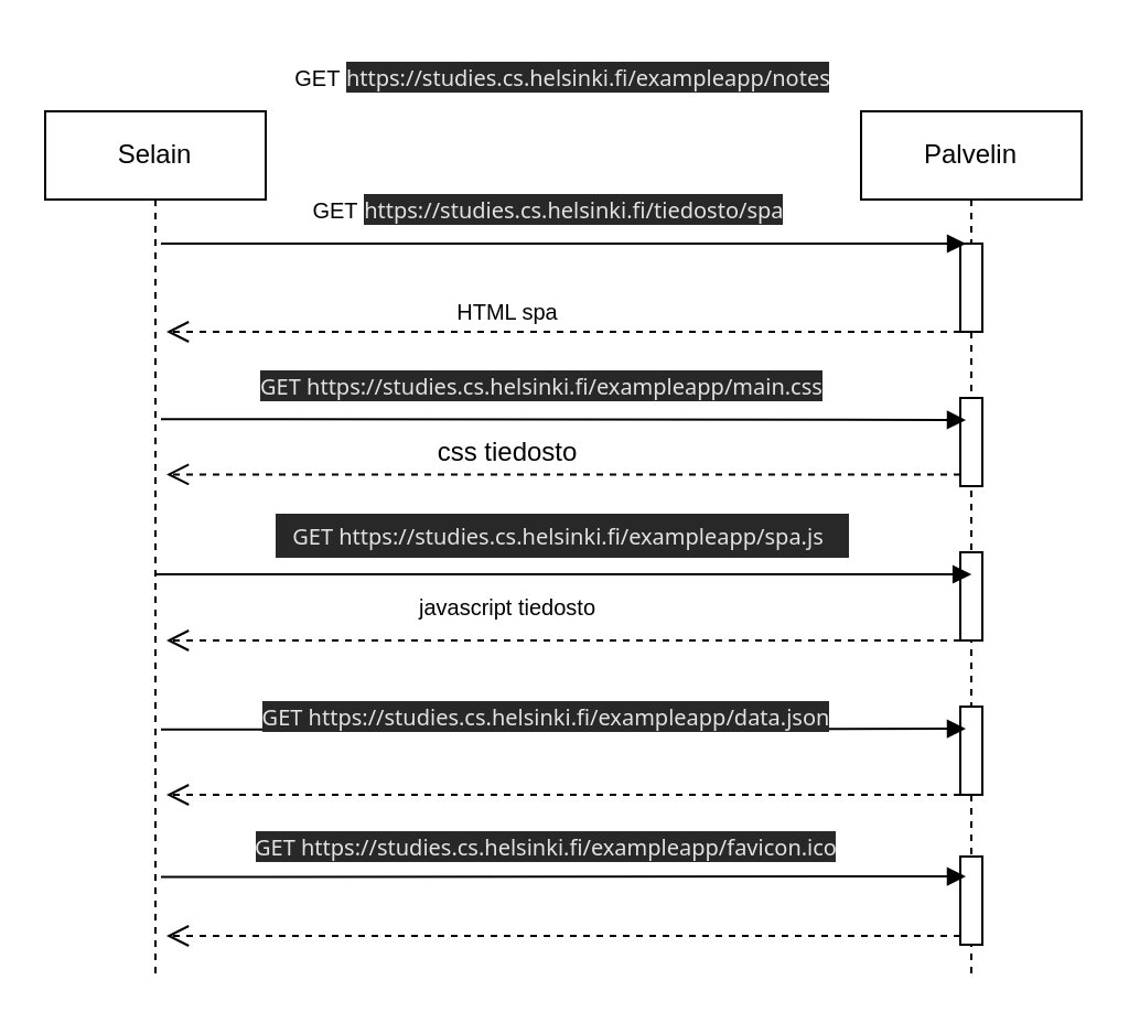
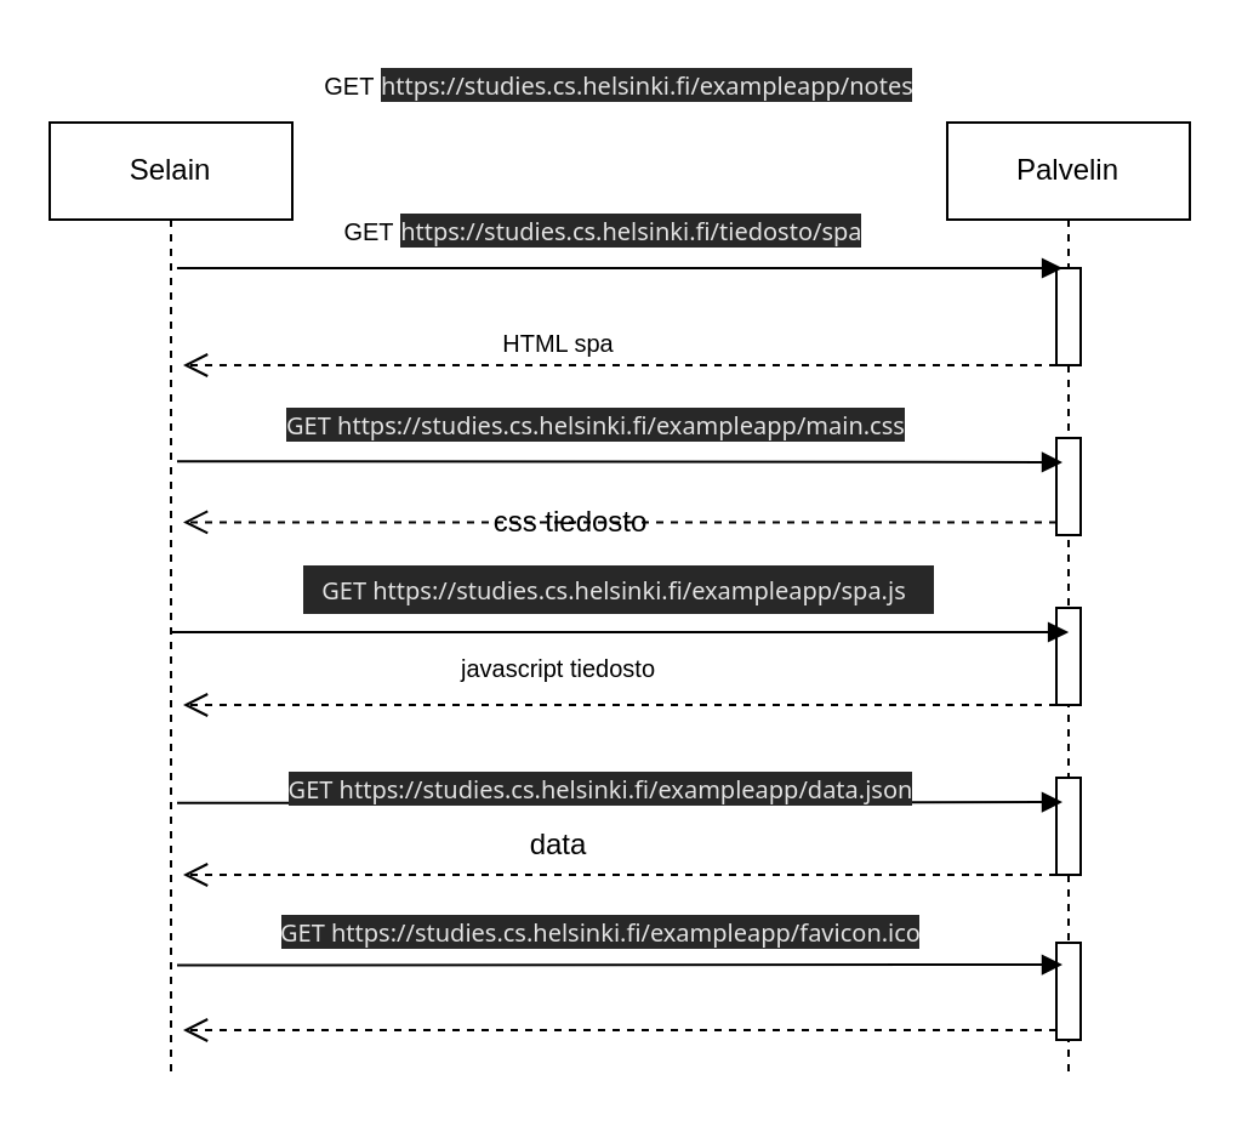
- <mxCell id="14" value="css tiedosto" style="text;html=1;align=center;verticalAlign=middle;whiteSpace=wrap;rounded=0;" vertex="1" parent="1"><mxGeometry x="180" y="190" width="100" height="30" as="geometry" /></mxCell>
+ <mxCell id="14" value="css tiedosto" style="text;html=1;align=center;verticalAlign=middle;whiteSpace=wrap;rounded=0;" vertex="1" parent="1"><mxGeometry x="185" y="200" width="100" height="30" as="geometry" /></mxCell>
+ <mxCell id="20" value="data" style="text;html=1;align=center;verticalAlign=middle;whiteSpace=wrap;rounded=0;" vertex="1" parent="1"><mxGeometry x="200" y="340" width="60" height="15" as="geometry" /></mxCell>
